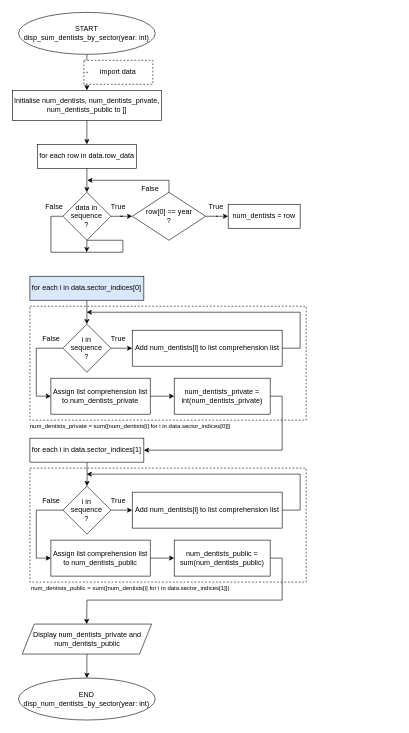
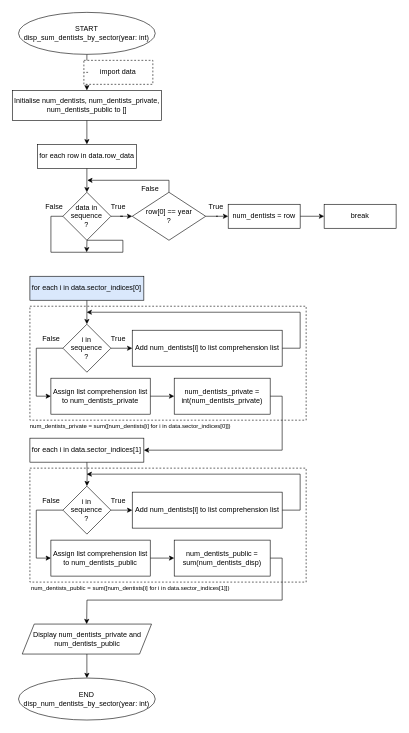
+ <mxCell id="18" value="" style="edgeStyle=orthogonalEdgeStyle;rounded=0;orthogonalLoop=1;jettySize=auto;html=1;" edge="1" parent="1" source="19" target="20"><mxGeometry relative="1" as="geometry" /></mxCell>
+ <mxCell id="20" value="break" style="rounded=0;whiteSpace=wrap;html=1;" vertex="1" parent="1"><mxGeometry x="540" y="340" width="120" height="40" as="geometry" /></mxCell>
- <mxCell id="51" value="num_dentists_public = sum(num_dentists_public)" style="whiteSpace=wrap;html=1;rounded=0;" vertex="1" parent="1"><mxGeometry x="290" y="900" width="160" height="60" as="geometry" /></mxCell>
+ <mxCell id="51" value="num_dentists_public = sum(num_dentists_disp)" style="whiteSpace=wrap;html=1;rounded=0;" vertex="1" parent="1"><mxGeometry x="290" y="900" width="160" height="60" as="geometry" /></mxCell>
